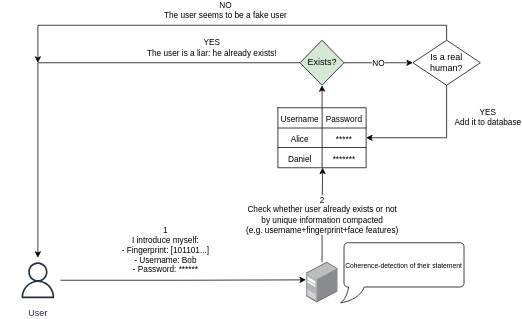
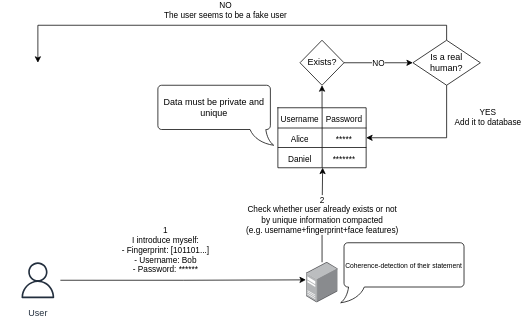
- <mxCell id="17" value="YES&lt;br&gt;The user is a liar: he already exists!" style="edgeStyle=orthogonalEdgeStyle;rounded=0;orthogonalLoop=1;jettySize=auto;html=1;" edge="1" parent="1" source="19" target="4"><mxGeometry x="-0.613" y="-20" relative="1" as="geometry"><mxPoint x="180" y="250" as="targetPoint" /><Array as="points"><mxPoint x="50" y="70" /></Array><mxPoint as="offset" /></mxGeometry></mxCell>
- <mxCell id="19" value="Exists?" style="rhombus;whiteSpace=wrap;html=1;fillColor=#d5e8d4;" vertex="1" parent="1"><mxGeometry x="399.5" y="40" width="58.7" height="60" as="geometry" /></mxCell>
+ <mxCell id="19" value="Exists?" style="rhombus;whiteSpace=wrap;html=1;" vertex="1" parent="1"><mxGeometry x="399.5" y="40" width="58.7" height="60" as="geometry" /></mxCell>
+ <mxCell id="23" value="Data must be private and unique" style="whiteSpace=wrap;html=1;shape=mxgraph.basic.roundRectCallout;dx=16.57;dy=21;size=5;boundedLbl=1;flipH=1;" vertex="1" parent="1"><mxGeometry x="210" y="100" width="150" height="80" as="geometry" /></mxCell>
